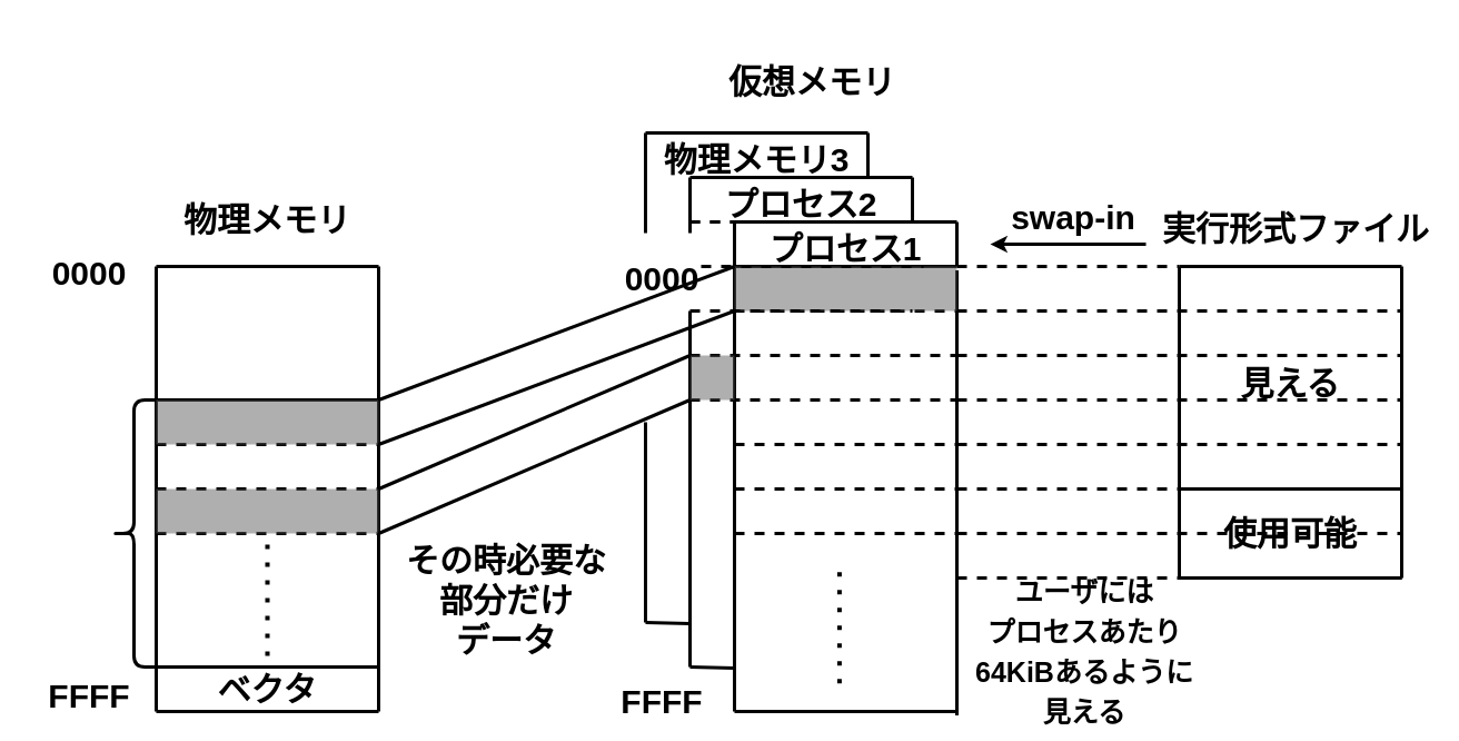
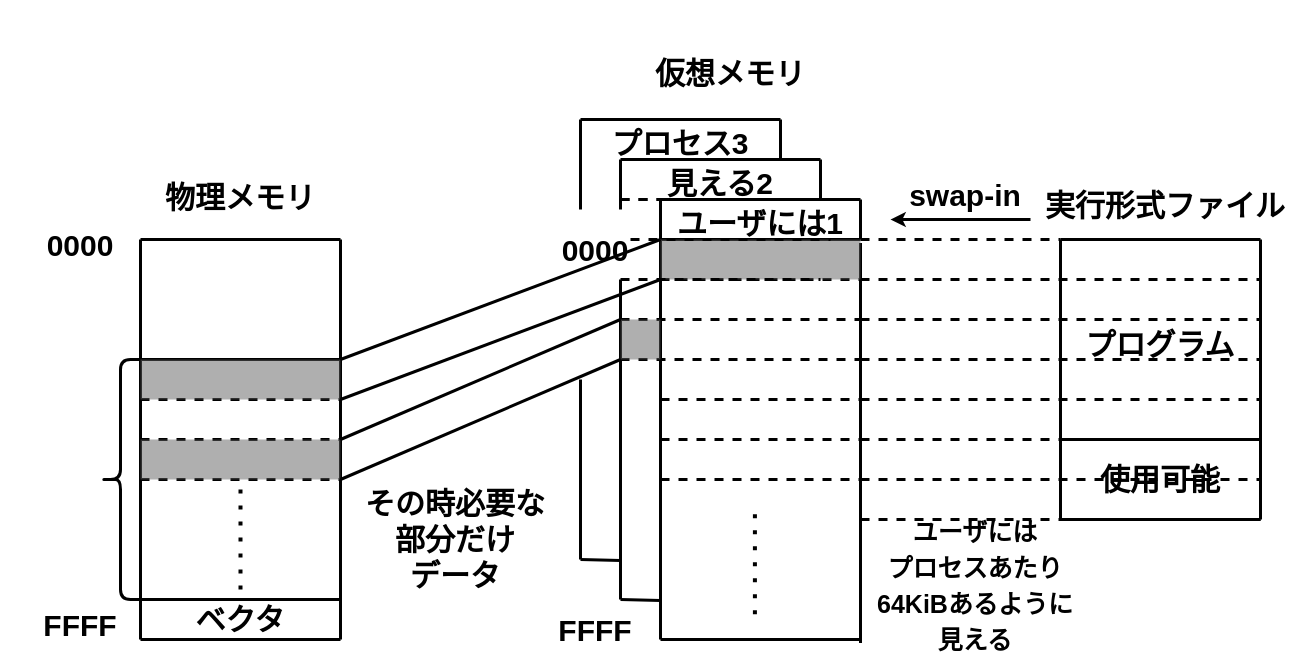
- <mxCell id="59" value="&lt;p style=&quot;line-height: 70%;&quot;&gt;&lt;b style=&quot;font-size: 30px;&quot;&gt;&lt;font style=&quot;font-size: 30px;&quot;&gt;物理メモリ3&lt;br&gt;&lt;/font&gt;&lt;/b&gt;&lt;/p&gt;" style="text;html=1;strokeColor=none;fillColor=none;align=center;verticalAlign=middle;whiteSpace=wrap;rounded=0;fontSize=50;" vertex="1" parent="1"><mxGeometry x="580" y="90" width="200" height="41.18" as="geometry" /></mxCell>
+ <mxCell id="59" value="&lt;p style=&quot;line-height: 70%;&quot;&gt;&lt;b style=&quot;font-size: 30px;&quot;&gt;&lt;font style=&quot;font-size: 30px;&quot;&gt;プロセス3&lt;br&gt;&lt;/font&gt;&lt;/b&gt;&lt;/p&gt;" style="text;html=1;strokeColor=none;fillColor=none;align=center;verticalAlign=middle;whiteSpace=wrap;rounded=0;fontSize=50;" vertex="1" parent="1"><mxGeometry x="580" y="90" width="200" height="41.18" as="geometry" /></mxCell>
- <mxCell id="60" value="&lt;p style=&quot;line-height: 70%;&quot;&gt;&lt;b style=&quot;font-size: 30px;&quot;&gt;&lt;font style=&quot;font-size: 30px;&quot;&gt;プロセス2&lt;br&gt;&lt;/font&gt;&lt;/b&gt;&lt;/p&gt;" style="text;html=1;strokeColor=none;fillColor=none;align=center;verticalAlign=middle;whiteSpace=wrap;rounded=0;fontSize=50;" vertex="1" parent="1"><mxGeometry x="620" y="130" width="200" height="41.18" as="geometry" /></mxCell>
+ <mxCell id="60" value="&lt;p style=&quot;line-height: 70%;&quot;&gt;&lt;b style=&quot;font-size: 30px;&quot;&gt;&lt;font style=&quot;font-size: 30px;&quot;&gt;見える2&lt;br&gt;&lt;/font&gt;&lt;/b&gt;&lt;/p&gt;" style="text;html=1;strokeColor=none;fillColor=none;align=center;verticalAlign=middle;whiteSpace=wrap;rounded=0;fontSize=50;" vertex="1" parent="1"><mxGeometry x="620" y="130" width="200" height="41.18" as="geometry" /></mxCell>
- <mxCell id="61" value="&lt;p style=&quot;line-height: 70%;&quot;&gt;&lt;b style=&quot;font-size: 30px;&quot;&gt;&lt;font style=&quot;font-size: 30px;&quot;&gt;プロセス1&lt;br&gt;&lt;/font&gt;&lt;/b&gt;&lt;/p&gt;" style="text;html=1;strokeColor=none;fillColor=none;align=center;verticalAlign=middle;whiteSpace=wrap;rounded=0;fontSize=50;" vertex="1" parent="1"><mxGeometry x="660" y="170" width="200" height="41.18" as="geometry" /></mxCell>
+ <mxCell id="61" value="&lt;p style=&quot;line-height: 70%;&quot;&gt;&lt;b style=&quot;font-size: 30px;&quot;&gt;&lt;font style=&quot;font-size: 30px;&quot;&gt;ユーザには1&lt;br&gt;&lt;/font&gt;&lt;/b&gt;&lt;/p&gt;" style="text;html=1;strokeColor=none;fillColor=none;align=center;verticalAlign=middle;whiteSpace=wrap;rounded=0;fontSize=50;" vertex="1" parent="1"><mxGeometry x="660" y="170" width="200" height="41.18" as="geometry" /></mxCell>
- <mxCell id="34" value="&lt;b&gt;&lt;font style=&quot;font-size: 30px;&quot;&gt;見える&lt;/font&gt;&lt;/b&gt;" style="text;html=1;strokeColor=none;fillColor=none;align=center;verticalAlign=middle;whiteSpace=wrap;rounded=0;" vertex="1" parent="1"><mxGeometry x="1060" y="294.72" width="200" height="40" as="geometry" /></mxCell>
+ <mxCell id="34" value="&lt;b&gt;&lt;font style=&quot;font-size: 30px;&quot;&gt;プログラム&lt;/font&gt;&lt;/b&gt;" style="text;html=1;strokeColor=none;fillColor=none;align=center;verticalAlign=middle;whiteSpace=wrap;rounded=0;" vertex="1" parent="1"><mxGeometry x="1060" y="294.72" width="200" height="40" as="geometry" /></mxCell>
